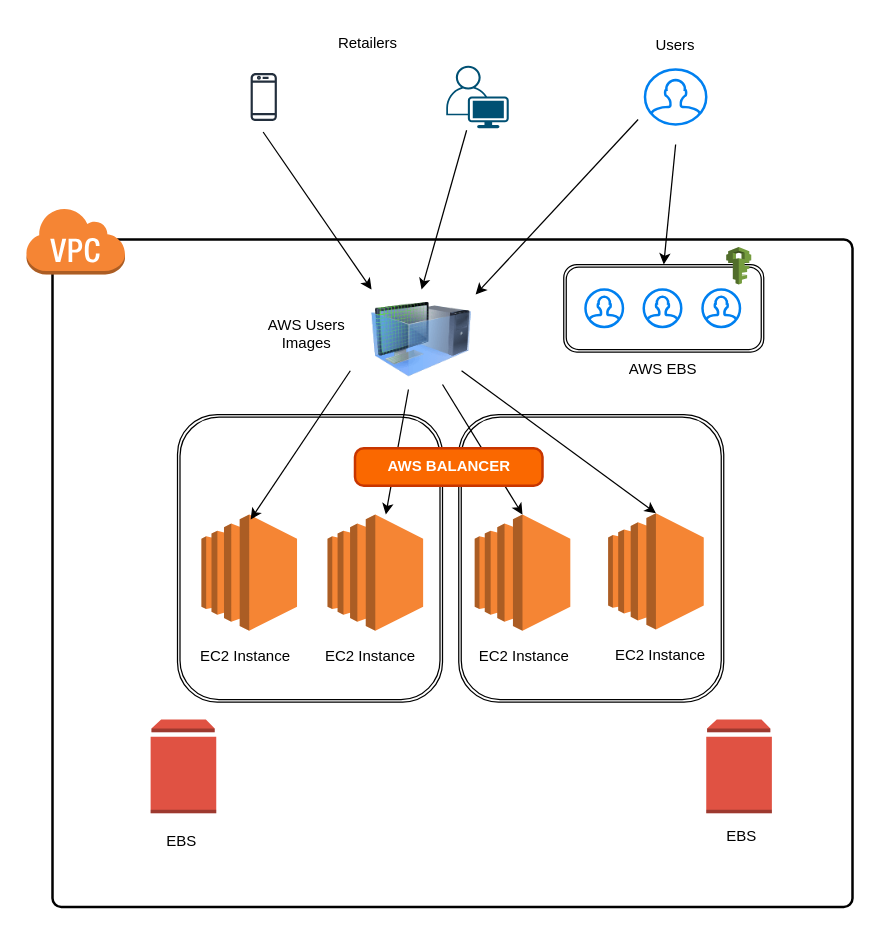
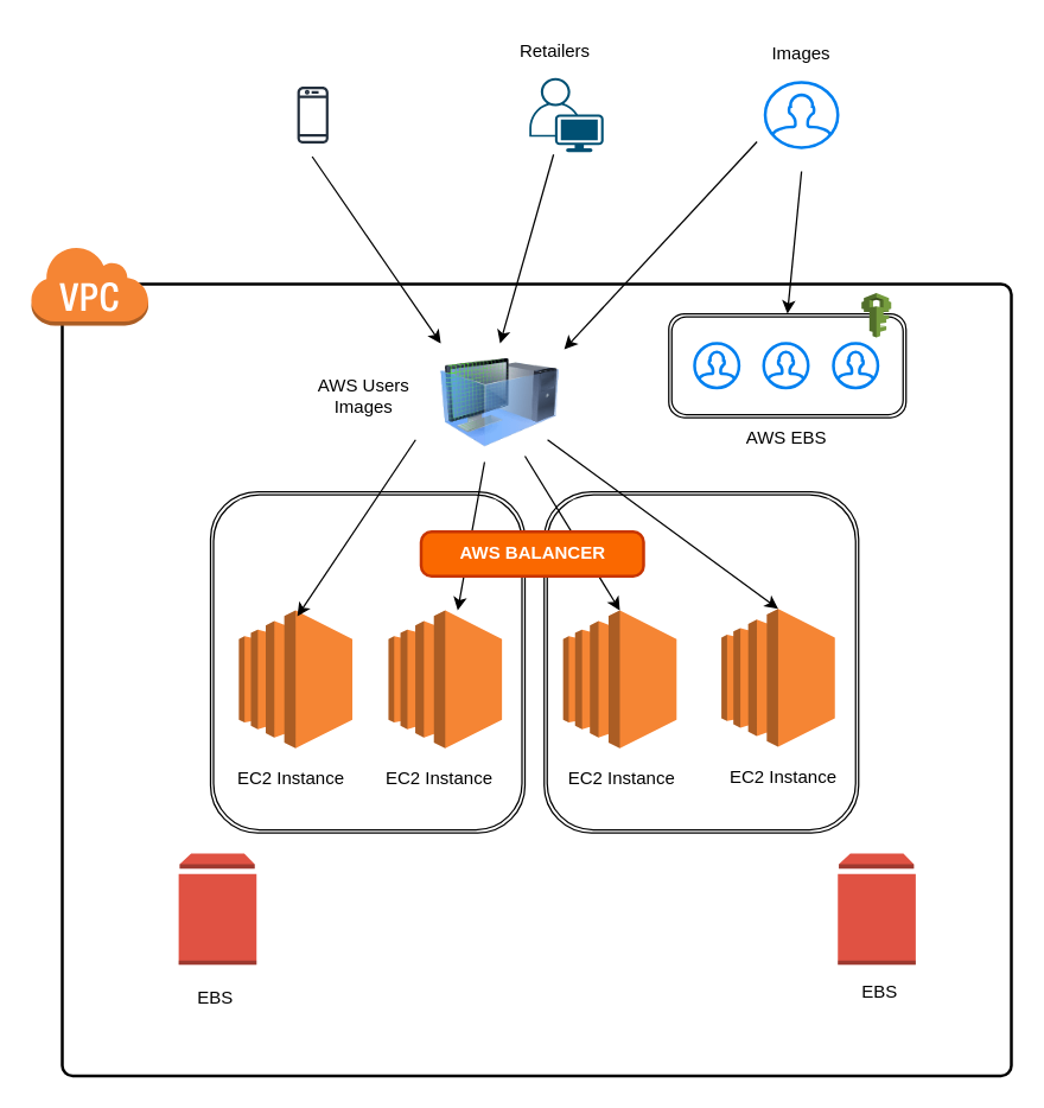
- <mxCell id="26" value="Retailers" style="text;strokeColor=none;fillColor=none;align=center;verticalAlign=top;spacingLeft=4;spacingRight=4;overflow=hidden;rotatable=0;points=[[0,0.5],[1,0.5]];portConstraint=eastwest;whiteSpace=wrap;html=1;" vertex="1" parent="1"><mxGeometry x="249" y="20" width="90" height="30" as="geometry" /></mxCell>
+ <mxCell id="26" value="Retailers" style="text;strokeColor=none;fillColor=none;align=center;verticalAlign=top;spacingLeft=4;spacingRight=4;overflow=hidden;rotatable=0;points=[[0,0.5],[1,0.5]];portConstraint=eastwest;whiteSpace=wrap;html=1;" vertex="1" parent="1"><mxGeometry x="329" y="20" width="90" height="30" as="geometry" /></mxCell>
- <mxCell id="25" value="Users" style="text;strokeColor=none;fillColor=none;align=center;verticalAlign=top;spacingLeft=4;spacingRight=4;overflow=hidden;rotatable=0;points=[[0,0.5],[1,0.5]];portConstraint=eastwest;whiteSpace=wrap;html=1;" vertex="1" parent="1"><mxGeometry x="494.5" y="21.98" width="90" height="30" as="geometry" /></mxCell>
+ <mxCell id="25" value="Images" style="text;strokeColor=none;fillColor=none;align=center;verticalAlign=top;spacingLeft=4;spacingRight=4;overflow=hidden;rotatable=0;points=[[0,0.5],[1,0.5]];portConstraint=eastwest;whiteSpace=wrap;html=1;" vertex="1" parent="1"><mxGeometry x="494.5" y="21.98" width="90" height="30" as="geometry" /></mxCell>
